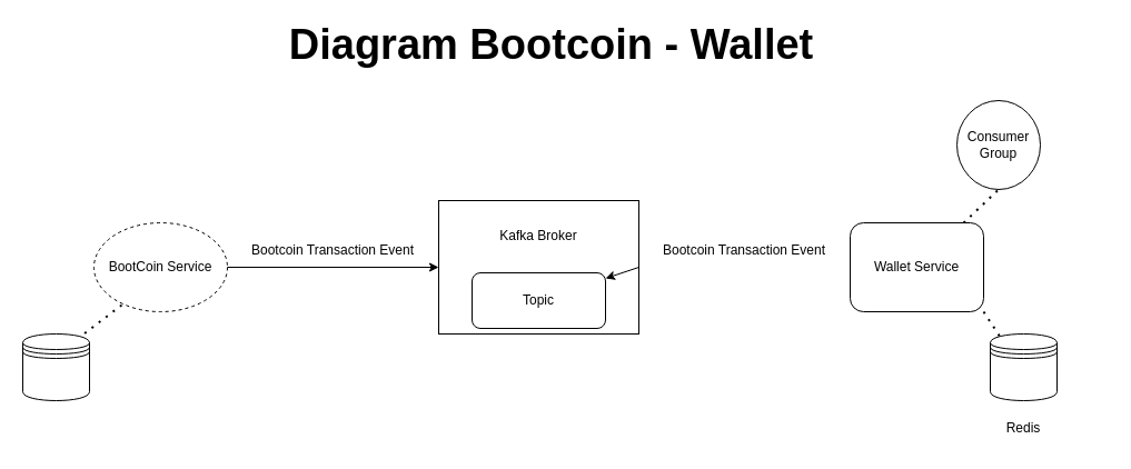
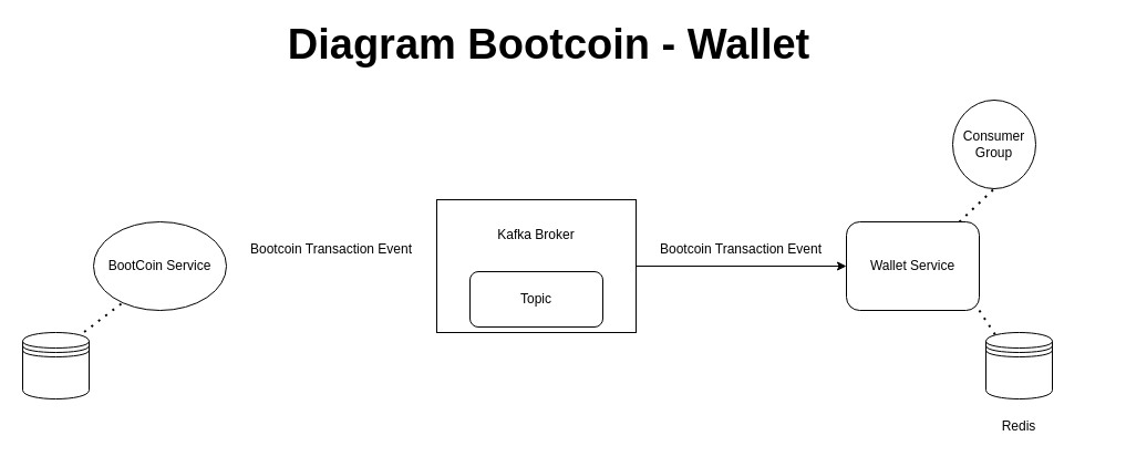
- <mxCell id="2" value="BootCoin Service" style="ellipse;whiteSpace=wrap;html=1;dashed=1;" parent="1" vertex="1"><mxGeometry x="84" y="200" width="120" height="80" as="geometry" /></mxCell>
+ <mxCell id="2" value="BootCoin Service" style="ellipse;whiteSpace=wrap;html=1;" parent="1" vertex="1"><mxGeometry x="84" y="200" width="120" height="80" as="geometry" /></mxCell>
- <mxCell id="3" value="" style="endArrow=classic;html=1;rounded=0;entryX=0;entryY=0.5;entryDx=0;entryDy=0;exitX=1;exitY=0.5;exitDx=0;exitDy=0;" parent="1" source="2" target="4" edge="1"><mxGeometry width="50" height="50" relative="1" as="geometry"><mxPoint x="174" y="240" as="sourcePoint" /><mxPoint x="244" y="230" as="targetPoint" /></mxGeometry></mxCell>
- <mxCell id="8" value="" style="endArrow=classic;html=1;rounded=0;exitX=1;exitY=0.5;exitDx=0;exitDy=0;" parent="1" source="4" target="5" edge="1"><mxGeometry width="50" height="50" relative="1" as="geometry"><mxPoint x="584" y="260" as="sourcePoint" /><mxPoint x="814" y="260" as="targetPoint" /></mxGeometry></mxCell>
+ <mxCell id="8" value="" style="endArrow=classic;html=1;rounded=0;entryX=0;entryY=0.5;entryDx=0;entryDy=0;exitX=1;exitY=0.5;exitDx=0;exitDy=0;" parent="1" source="4" target="7" edge="1"><mxGeometry width="50" height="50" relative="1" as="geometry"><mxPoint x="584" y="260" as="sourcePoint" /><mxPoint x="814" y="260" as="targetPoint" /></mxGeometry></mxCell>
